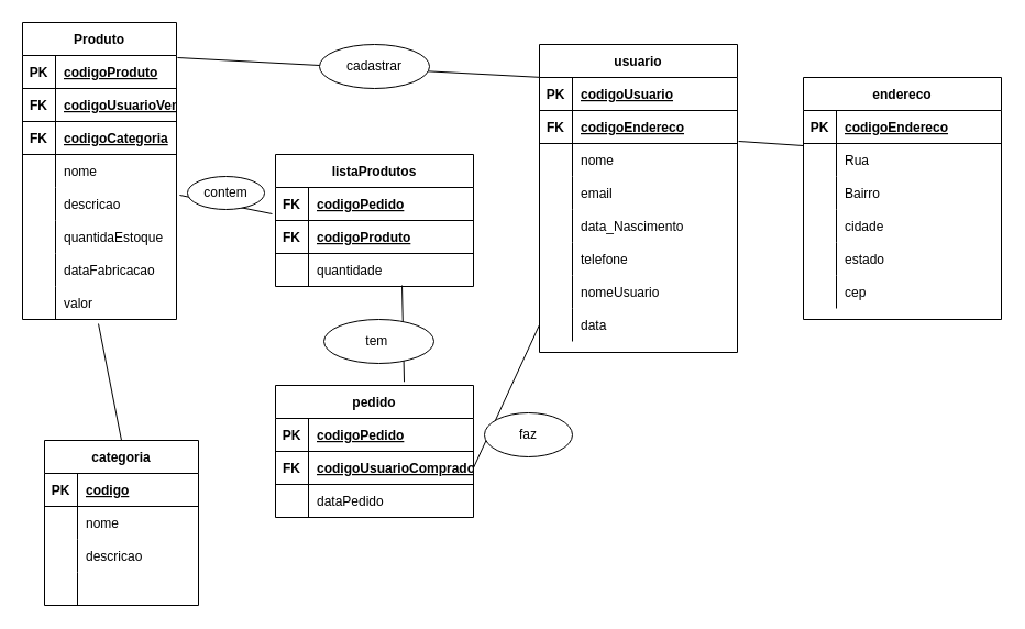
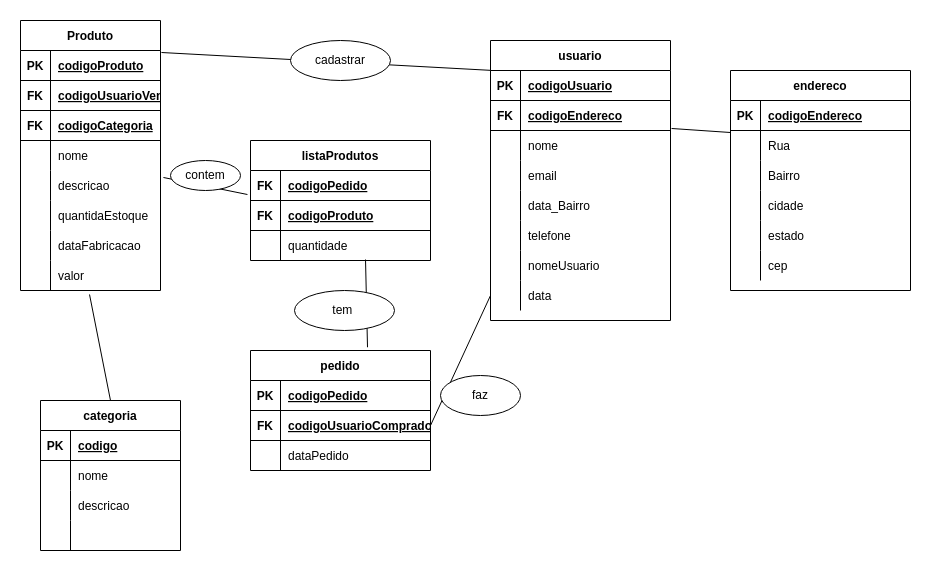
- <mxCell id="68" value="data_Nascimento" style="shape=partialRectangle;connectable=0;fillColor=none;top=0;left=0;bottom=0;right=0;align=left;spacingLeft=6;overflow=hidden;" vertex="1" parent="66"><mxGeometry x="30" width="150" height="30" as="geometry"><mxRectangle width="150" height="30" as="alternateBounds" /></mxGeometry></mxCell>
+ <mxCell id="68" value="data_Bairro" style="shape=partialRectangle;connectable=0;fillColor=none;top=0;left=0;bottom=0;right=0;align=left;spacingLeft=6;overflow=hidden;" vertex="1" parent="66"><mxGeometry x="30" width="150" height="30" as="geometry"><mxRectangle width="150" height="30" as="alternateBounds" /></mxGeometry></mxCell>
